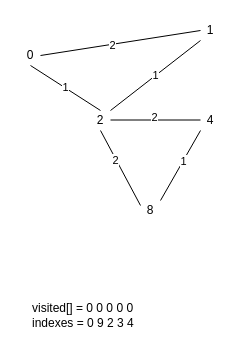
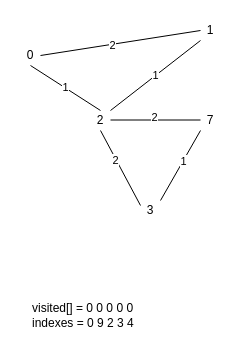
- <mxCell id="5" value="4" style="text;html=1;align=center;verticalAlign=middle;whiteSpace=wrap;rounded=0;" vertex="1" parent="1"><mxGeometry x="200" y="110" width="20" height="20" as="geometry" /></mxCell>
+ <mxCell id="5" value="7" style="text;html=1;align=center;verticalAlign=middle;whiteSpace=wrap;rounded=0;" vertex="1" parent="1"><mxGeometry x="200" y="110" width="20" height="20" as="geometry" /></mxCell>
- <mxCell id="6" value="8" style="text;html=1;align=center;verticalAlign=middle;whiteSpace=wrap;rounded=0;" vertex="1" parent="1"><mxGeometry x="140" y="200" width="20" height="20" as="geometry" /></mxCell>
+ <mxCell id="6" value="3" style="text;html=1;align=center;verticalAlign=middle;whiteSpace=wrap;rounded=0;" vertex="1" parent="1"><mxGeometry x="140" y="200" width="20" height="20" as="geometry" /></mxCell>
